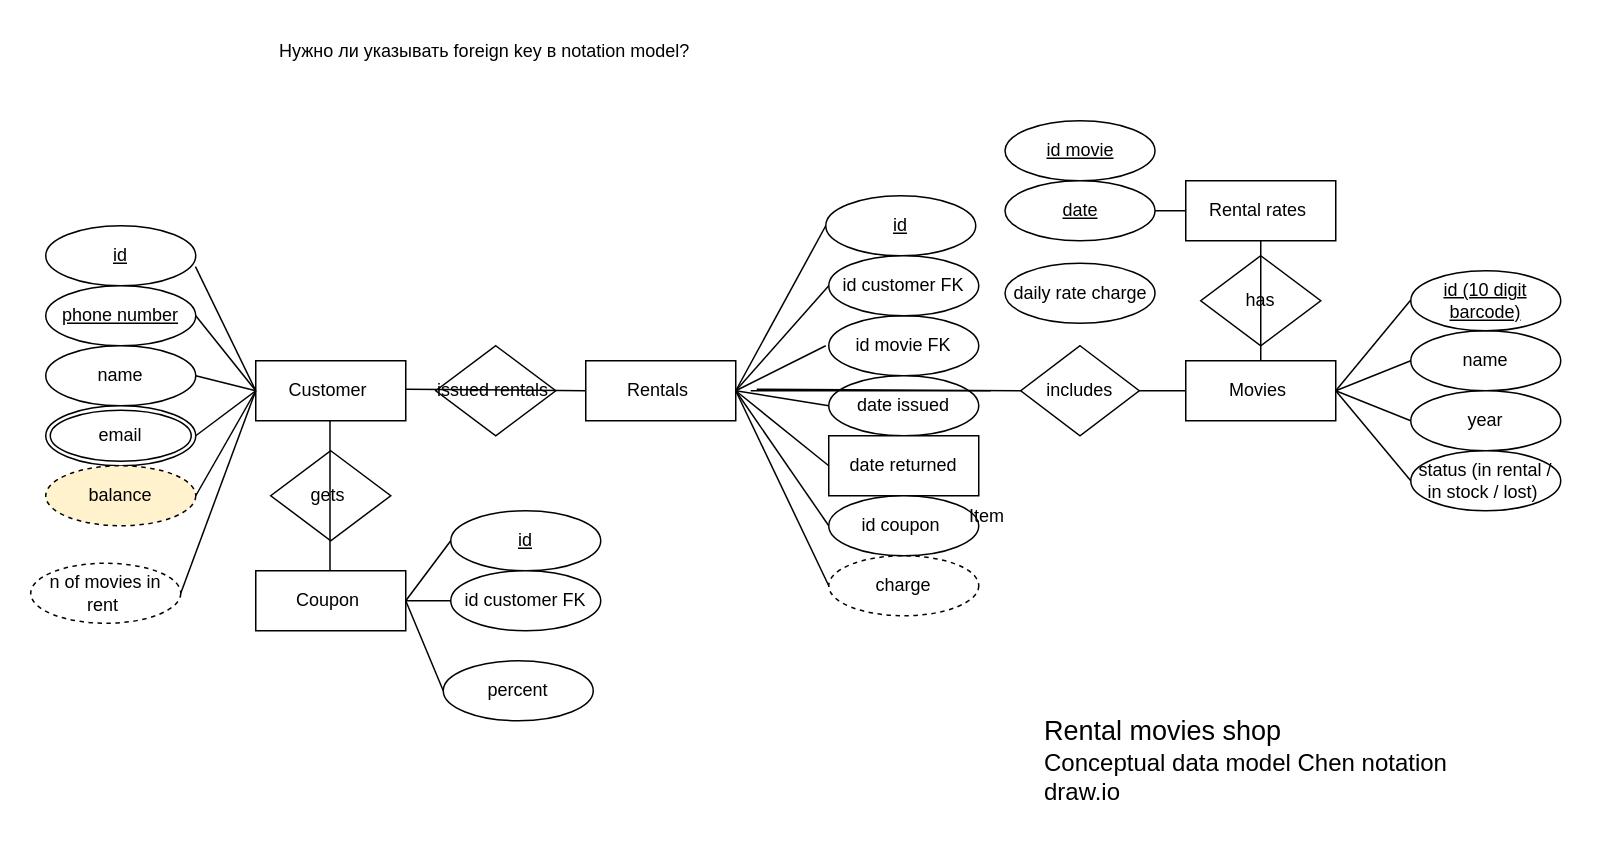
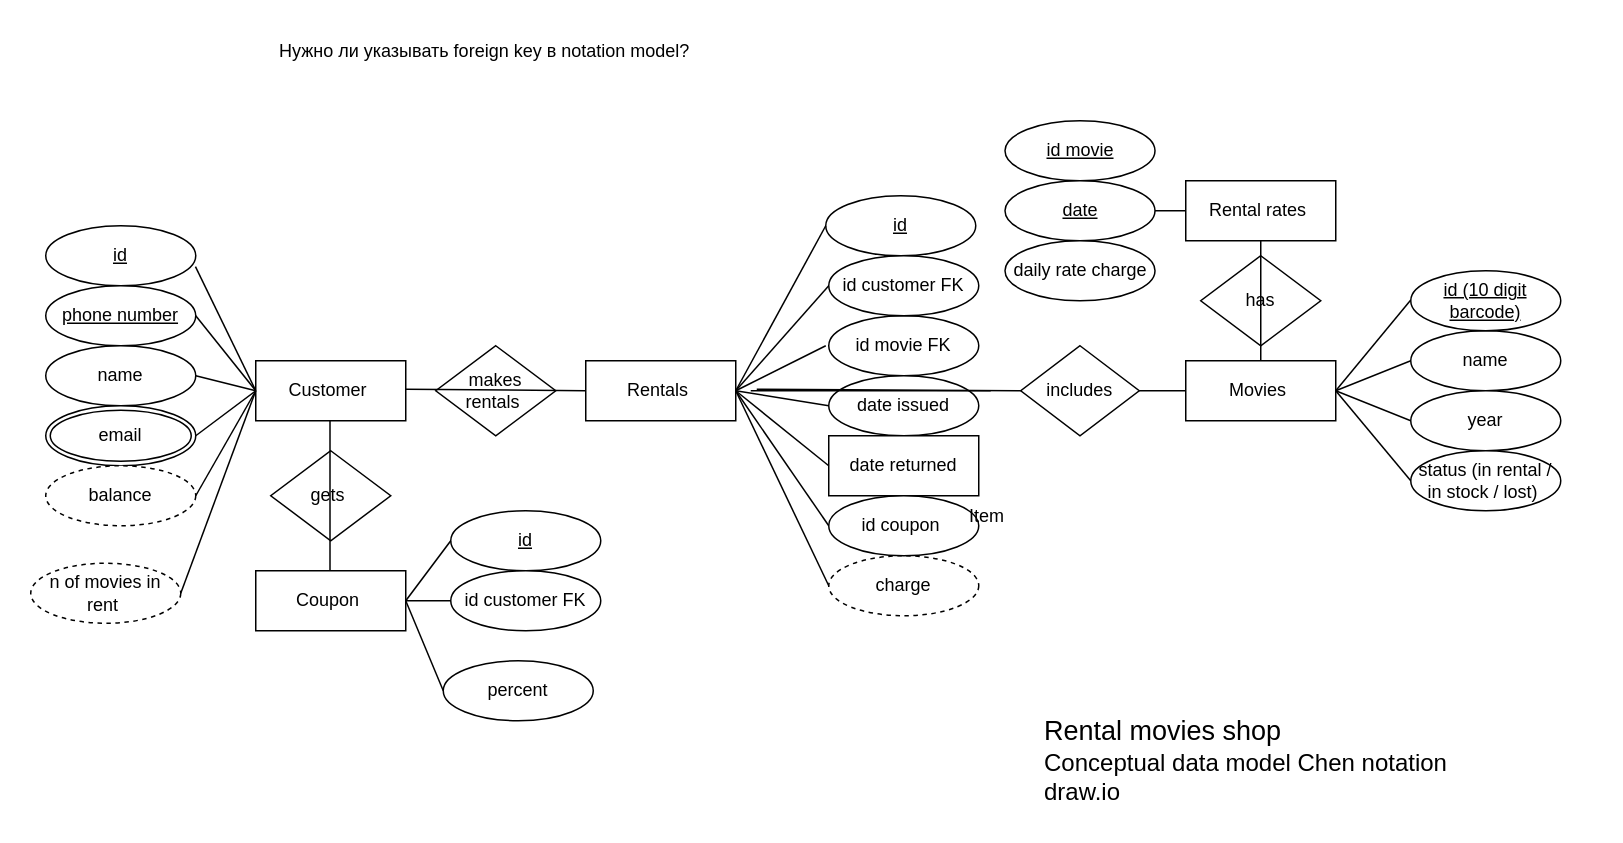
- <mxCell id="30" value="daily rate charge" style="ellipse;whiteSpace=wrap;html=1;align=center;" vertex="1" parent="1"><mxGeometry x="669.5" y="175" width="100" height="40" as="geometry" /></mxCell>
+ <mxCell id="30" value="daily rate charge" style="ellipse;whiteSpace=wrap;html=1;align=center;" vertex="1" parent="1"><mxGeometry x="669.5" y="160" width="100" height="40" as="geometry" /></mxCell>
- <mxCell id="51" value="issued rentals&amp;nbsp;" style="shape=rhombus;perimeter=rhombusPerimeter;whiteSpace=wrap;html=1;align=center;" vertex="1" parent="1"><mxGeometry x="290" y="230" width="80" height="60" as="geometry" /></mxCell>
+ <mxCell id="51" value="makes rentals&amp;nbsp;" style="shape=rhombus;perimeter=rhombusPerimeter;whiteSpace=wrap;html=1;align=center;" vertex="1" parent="1"><mxGeometry x="290" y="230" width="80" height="60" as="geometry" /></mxCell>
- <mxCell id="37" value="balance" style="ellipse;whiteSpace=wrap;html=1;align=center;dashed=1;fillColor=#fff2cc;" vertex="1" parent="1"><mxGeometry x="30" y="310" width="100" height="40" as="geometry" /></mxCell>
+ <mxCell id="37" value="balance" style="ellipse;whiteSpace=wrap;html=1;align=center;dashed=1;" vertex="1" parent="1"><mxGeometry x="30" y="310" width="100" height="40" as="geometry" /></mxCell>
